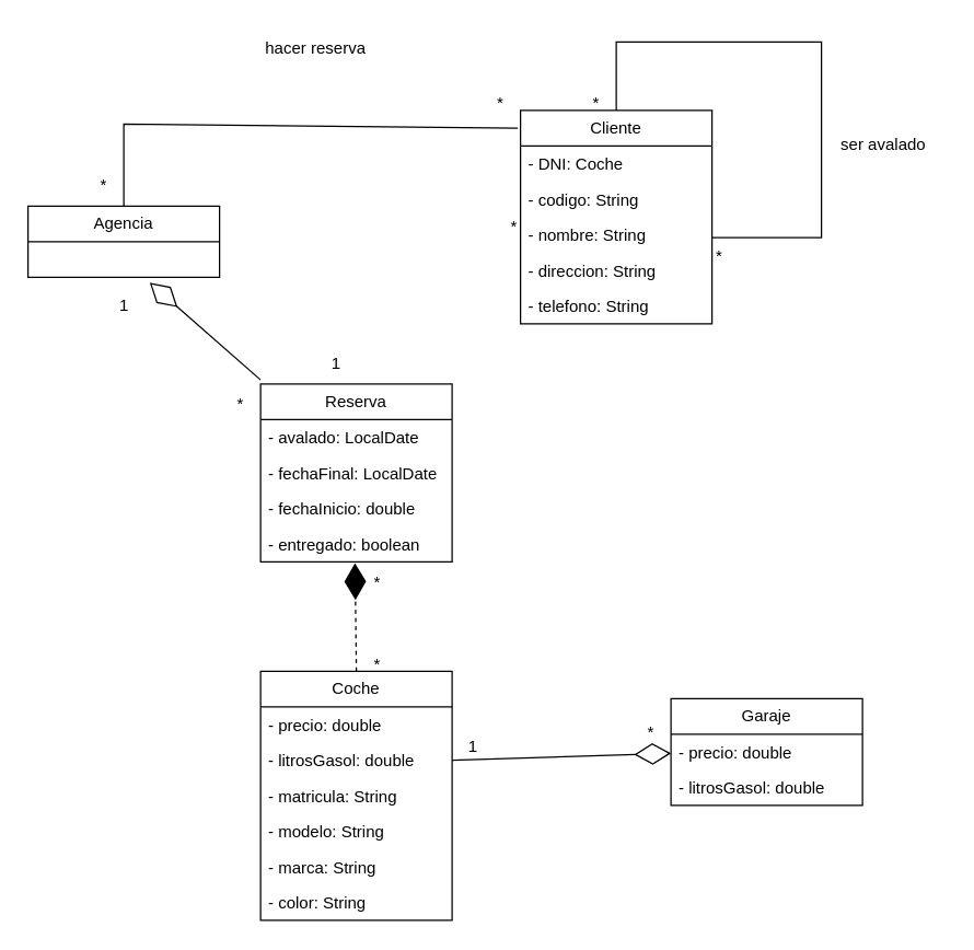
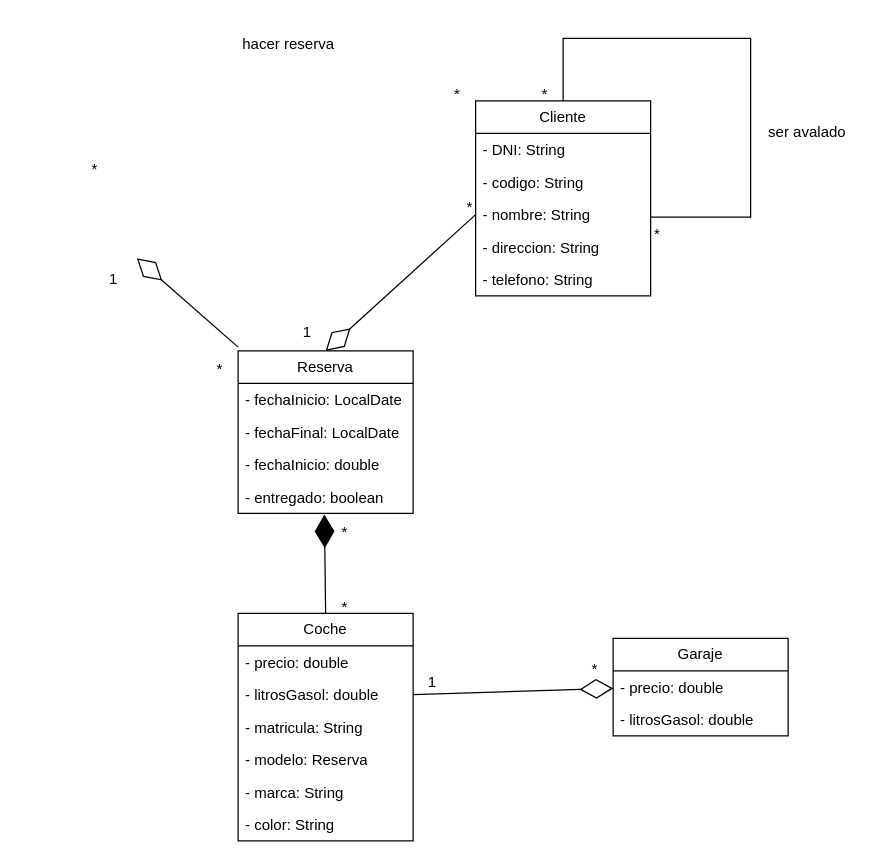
- <mxCell id="40" value="" style="endArrow=none;html=1;rounded=0;exitX=0.5;exitY=0;exitDx=0;exitDy=0;entryX=-0.014;entryY=0.083;entryDx=0;entryDy=0;entryPerimeter=0;" edge="1" parent="1" source="23" target="2"><mxGeometry width="50" height="50" relative="1" as="geometry"><mxPoint x="350" y="290" as="sourcePoint" /><mxPoint x="400" y="240" as="targetPoint" /><Array as="points"><mxPoint x="90" y="90" /></Array></mxGeometry></mxCell>
- <mxCell id="3" value="- DNI: Coche" style="text;strokeColor=none;fillColor=none;align=left;verticalAlign=top;spacingLeft=4;spacingRight=4;overflow=hidden;rotatable=0;points=[[0,0.5],[1,0.5]];portConstraint=eastwest;whiteSpace=wrap;html=1;" vertex="1" parent="2"><mxGeometry y="26" width="140" height="26" as="geometry" /></mxCell>
+ <mxCell id="3" value="- DNI: String" style="text;strokeColor=none;fillColor=none;align=left;verticalAlign=top;spacingLeft=4;spacingRight=4;overflow=hidden;rotatable=0;points=[[0,0.5],[1,0.5]];portConstraint=eastwest;whiteSpace=wrap;html=1;" vertex="1" parent="2"><mxGeometry y="26" width="140" height="26" as="geometry" /></mxCell>
- <mxCell id="23" value="Agencia" style="swimlane;fontStyle=0;childLayout=stackLayout;horizontal=1;startSize=26;fillColor=none;horizontalStack=0;resizeParent=1;resizeParentMax=0;resizeLast=0;collapsible=1;marginBottom=0;whiteSpace=wrap;html=1;" vertex="1" parent="1"><mxGeometry x="20" y="150" width="140" height="52" as="geometry" /></mxCell>
+ <mxCell id="24" value="" style="endArrow=diamondThin;endFill=0;endSize=24;html=1;rounded=0;exitX=0;exitY=0.5;exitDx=0;exitDy=0;entryX=0.5;entryY=0;entryDx=0;entryDy=0;" edge="1" parent="1" source="5" target="8"><mxGeometry width="160" relative="1" as="geometry"><mxPoint x="300" y="170" as="sourcePoint" /><mxPoint x="260" y="180" as="targetPoint" /></mxGeometry></mxCell>
- <mxCell id="9" value="- avalado: LocalDate" style="text;strokeColor=none;fillColor=none;align=left;verticalAlign=top;spacingLeft=4;spacingRight=4;overflow=hidden;rotatable=0;points=[[0,0.5],[1,0.5]];portConstraint=eastwest;whiteSpace=wrap;html=1;" vertex="1" parent="8"><mxGeometry y="26" width="140" height="26" as="geometry" /></mxCell>
+ <mxCell id="9" value="- fechaInicio: LocalDate" style="text;strokeColor=none;fillColor=none;align=left;verticalAlign=top;spacingLeft=4;spacingRight=4;overflow=hidden;rotatable=0;points=[[0,0.5],[1,0.5]];portConstraint=eastwest;whiteSpace=wrap;html=1;" vertex="1" parent="8"><mxGeometry y="26" width="140" height="26" as="geometry" /></mxCell>
- <mxCell id="31" value="" style="endArrow=diamondThin;endFill=1;endSize=24;html=1;rounded=0;entryX=0.493;entryY=1.038;entryDx=0;entryDy=0;entryPerimeter=0;exitX=0.5;exitY=0;exitDx=0;exitDy=0;dashed=1;" edge="1" parent="1" source="13" target="12"><mxGeometry width="160" relative="1" as="geometry"><mxPoint x="300" y="370" as="sourcePoint" /><mxPoint x="460" y="370" as="targetPoint" /></mxGeometry></mxCell>
+ <mxCell id="31" value="" style="endArrow=diamondThin;endFill=1;endSize=24;html=1;rounded=0;entryX=0.493;entryY=1.038;entryDx=0;entryDy=0;entryPerimeter=0;exitX=0.5;exitY=0;exitDx=0;exitDy=0;" edge="1" parent="1" source="13" target="12"><mxGeometry width="160" relative="1" as="geometry"><mxPoint x="300" y="370" as="sourcePoint" /><mxPoint x="460" y="370" as="targetPoint" /></mxGeometry></mxCell>
- <mxCell id="17" value="- modelo: String" style="text;strokeColor=none;fillColor=none;align=left;verticalAlign=top;spacingLeft=4;spacingRight=4;overflow=hidden;rotatable=0;points=[[0,0.5],[1,0.5]];portConstraint=eastwest;whiteSpace=wrap;html=1;" vertex="1" parent="13"><mxGeometry y="104" width="140" height="26" as="geometry" /></mxCell>
+ <mxCell id="17" value="- modelo: Reserva" style="text;strokeColor=none;fillColor=none;align=left;verticalAlign=top;spacingLeft=4;spacingRight=4;overflow=hidden;rotatable=0;points=[[0,0.5],[1,0.5]];portConstraint=eastwest;whiteSpace=wrap;html=1;" vertex="1" parent="13"><mxGeometry y="104" width="140" height="26" as="geometry" /></mxCell>
